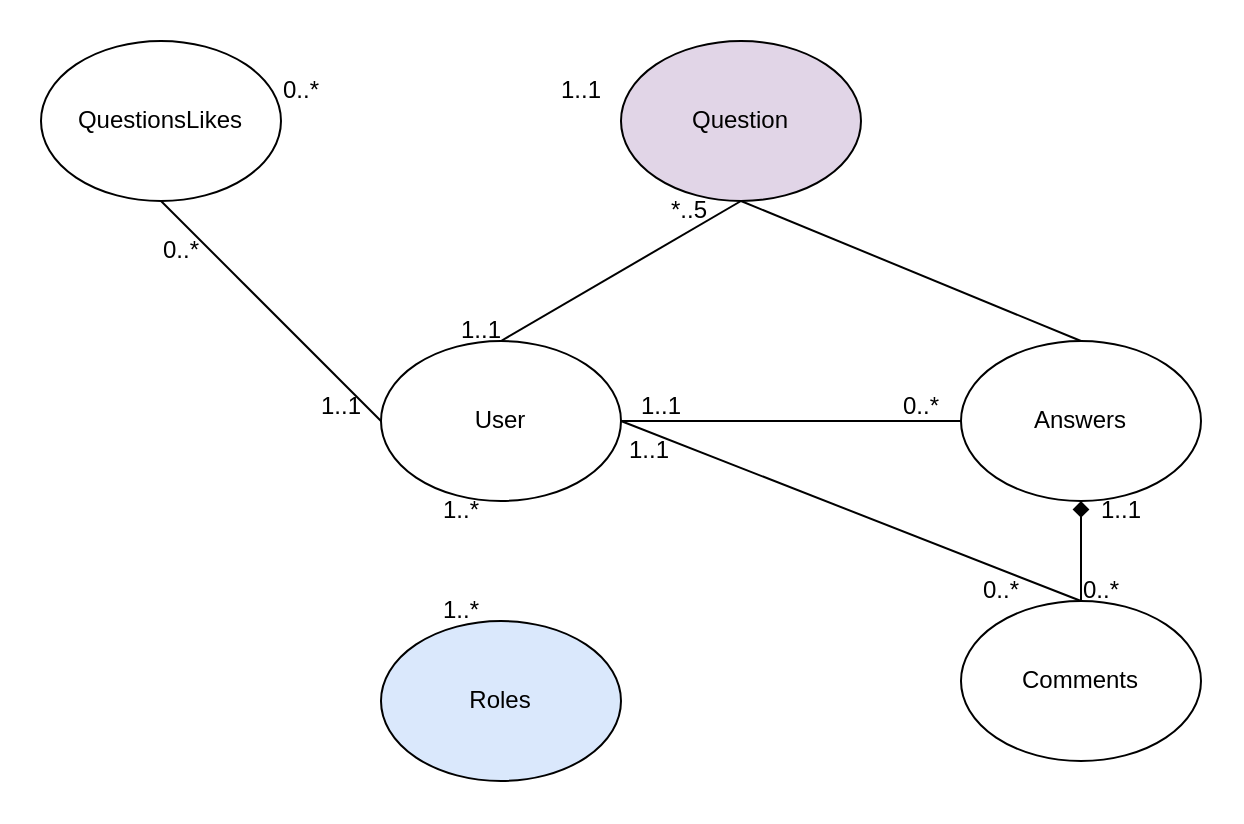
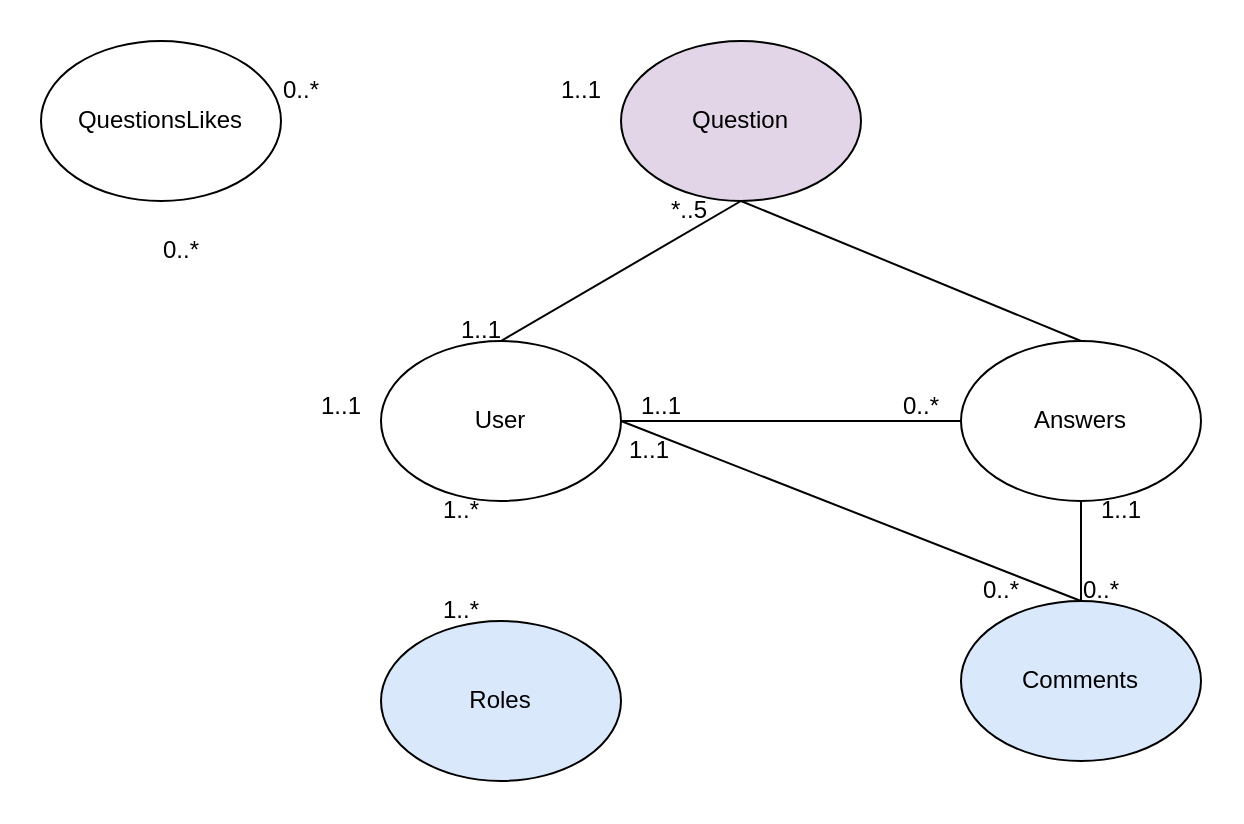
- <mxCell id="25" value="" style="endArrow=none;html=1;rounded=0;exitX=0;exitY=0.5;exitDx=0;exitDy=0;entryX=0.5;entryY=1;entryDx=0;entryDy=0;" edge="1" parent="1" source="2" target="19"><mxGeometry width="50" height="50" relative="1" as="geometry"><mxPoint x="260" y="180" as="sourcePoint" /><mxPoint x="380" y="110" as="targetPoint" /></mxGeometry></mxCell>
- <mxCell id="8" value="" style="endArrow=diamond;html=1;rounded=0;entryX=0.5;entryY=1;entryDx=0;entryDy=0;" parent="1" source="3" target="5" edge="1"><mxGeometry width="50" height="50" relative="1" as="geometry"><mxPoint x="320" y="220" as="sourcePoint" /><mxPoint x="490" y="220" as="targetPoint" /></mxGeometry></mxCell>
+ <mxCell id="8" value="" style="endArrow=none;html=1;rounded=0;entryX=0.5;entryY=1;entryDx=0;entryDy=0;" parent="1" source="3" target="5" edge="1"><mxGeometry width="50" height="50" relative="1" as="geometry"><mxPoint x="320" y="220" as="sourcePoint" /><mxPoint x="490" y="220" as="targetPoint" /></mxGeometry></mxCell>
- <mxCell id="3" value="Comments" style="ellipse;whiteSpace=wrap;html=1;" parent="1" vertex="1"><mxGeometry x="480" y="300" width="120" height="80" as="geometry" /></mxCell>
+ <mxCell id="3" value="Comments" style="ellipse;whiteSpace=wrap;html=1;fillColor=#dae8fc;" parent="1" vertex="1"><mxGeometry x="480" y="300" width="120" height="80" as="geometry" /></mxCell>
